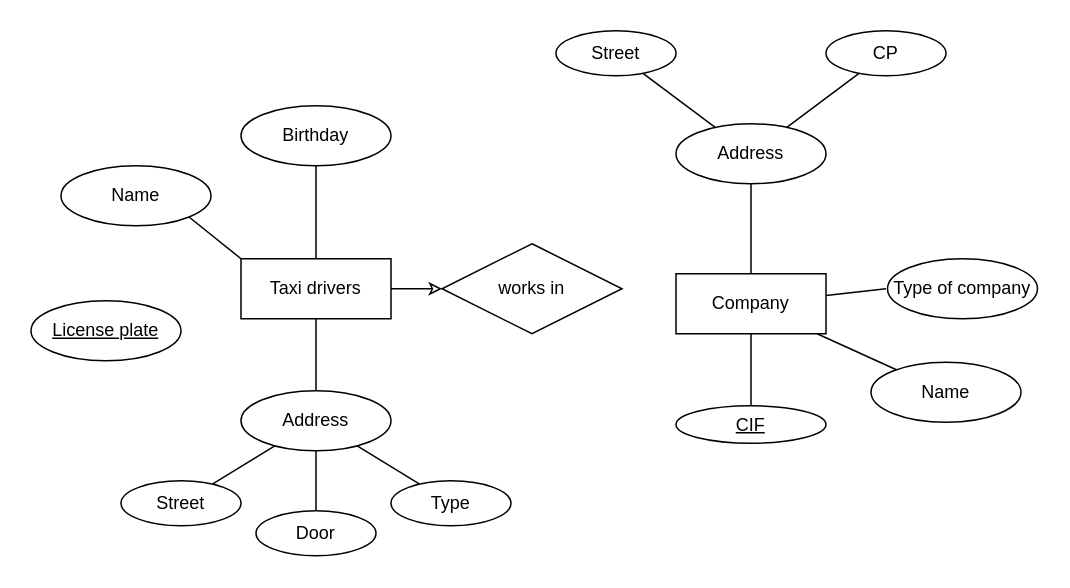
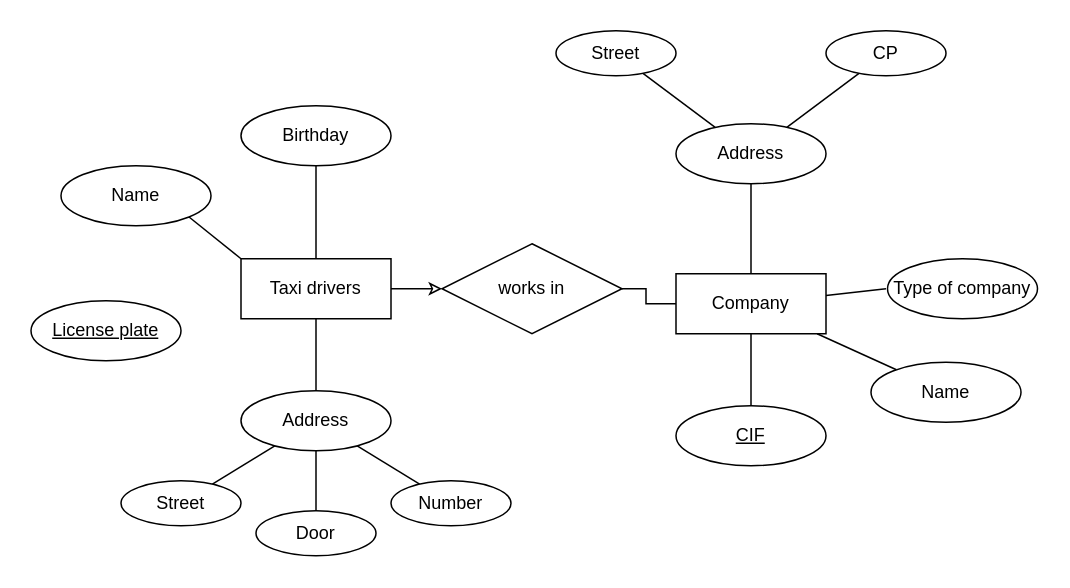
+ <mxCell id="9" style="edgeStyle=orthogonalEdgeStyle;rounded=0;orthogonalLoop=1;jettySize=auto;html=1;entryX=1;entryY=0.5;entryDx=0;entryDy=0;endArrow=none;endFill=0;" parent="1" source="13" target="8" edge="1"><mxGeometry relative="1" as="geometry" /></mxCell>
- <mxCell id="29" value="CIF" style="ellipse;whiteSpace=wrap;html=1;align=center;fontStyle=4;" parent="1" vertex="1"><mxGeometry x="450" y="270" width="100" height="25" as="geometry" /></mxCell>
+ <mxCell id="29" value="CIF" style="ellipse;whiteSpace=wrap;html=1;align=center;fontStyle=4;" parent="1" vertex="1"><mxGeometry x="450" y="270" width="100" height="40" as="geometry" /></mxCell>
- <mxCell id="22" value="Type" style="ellipse;whiteSpace=wrap;html=1;align=center;" parent="1" vertex="1"><mxGeometry x="260" y="320" width="80" height="30" as="geometry" /></mxCell>
+ <mxCell id="22" value="Number" style="ellipse;whiteSpace=wrap;html=1;align=center;" parent="1" vertex="1"><mxGeometry x="260" y="320" width="80" height="30" as="geometry" /></mxCell>
